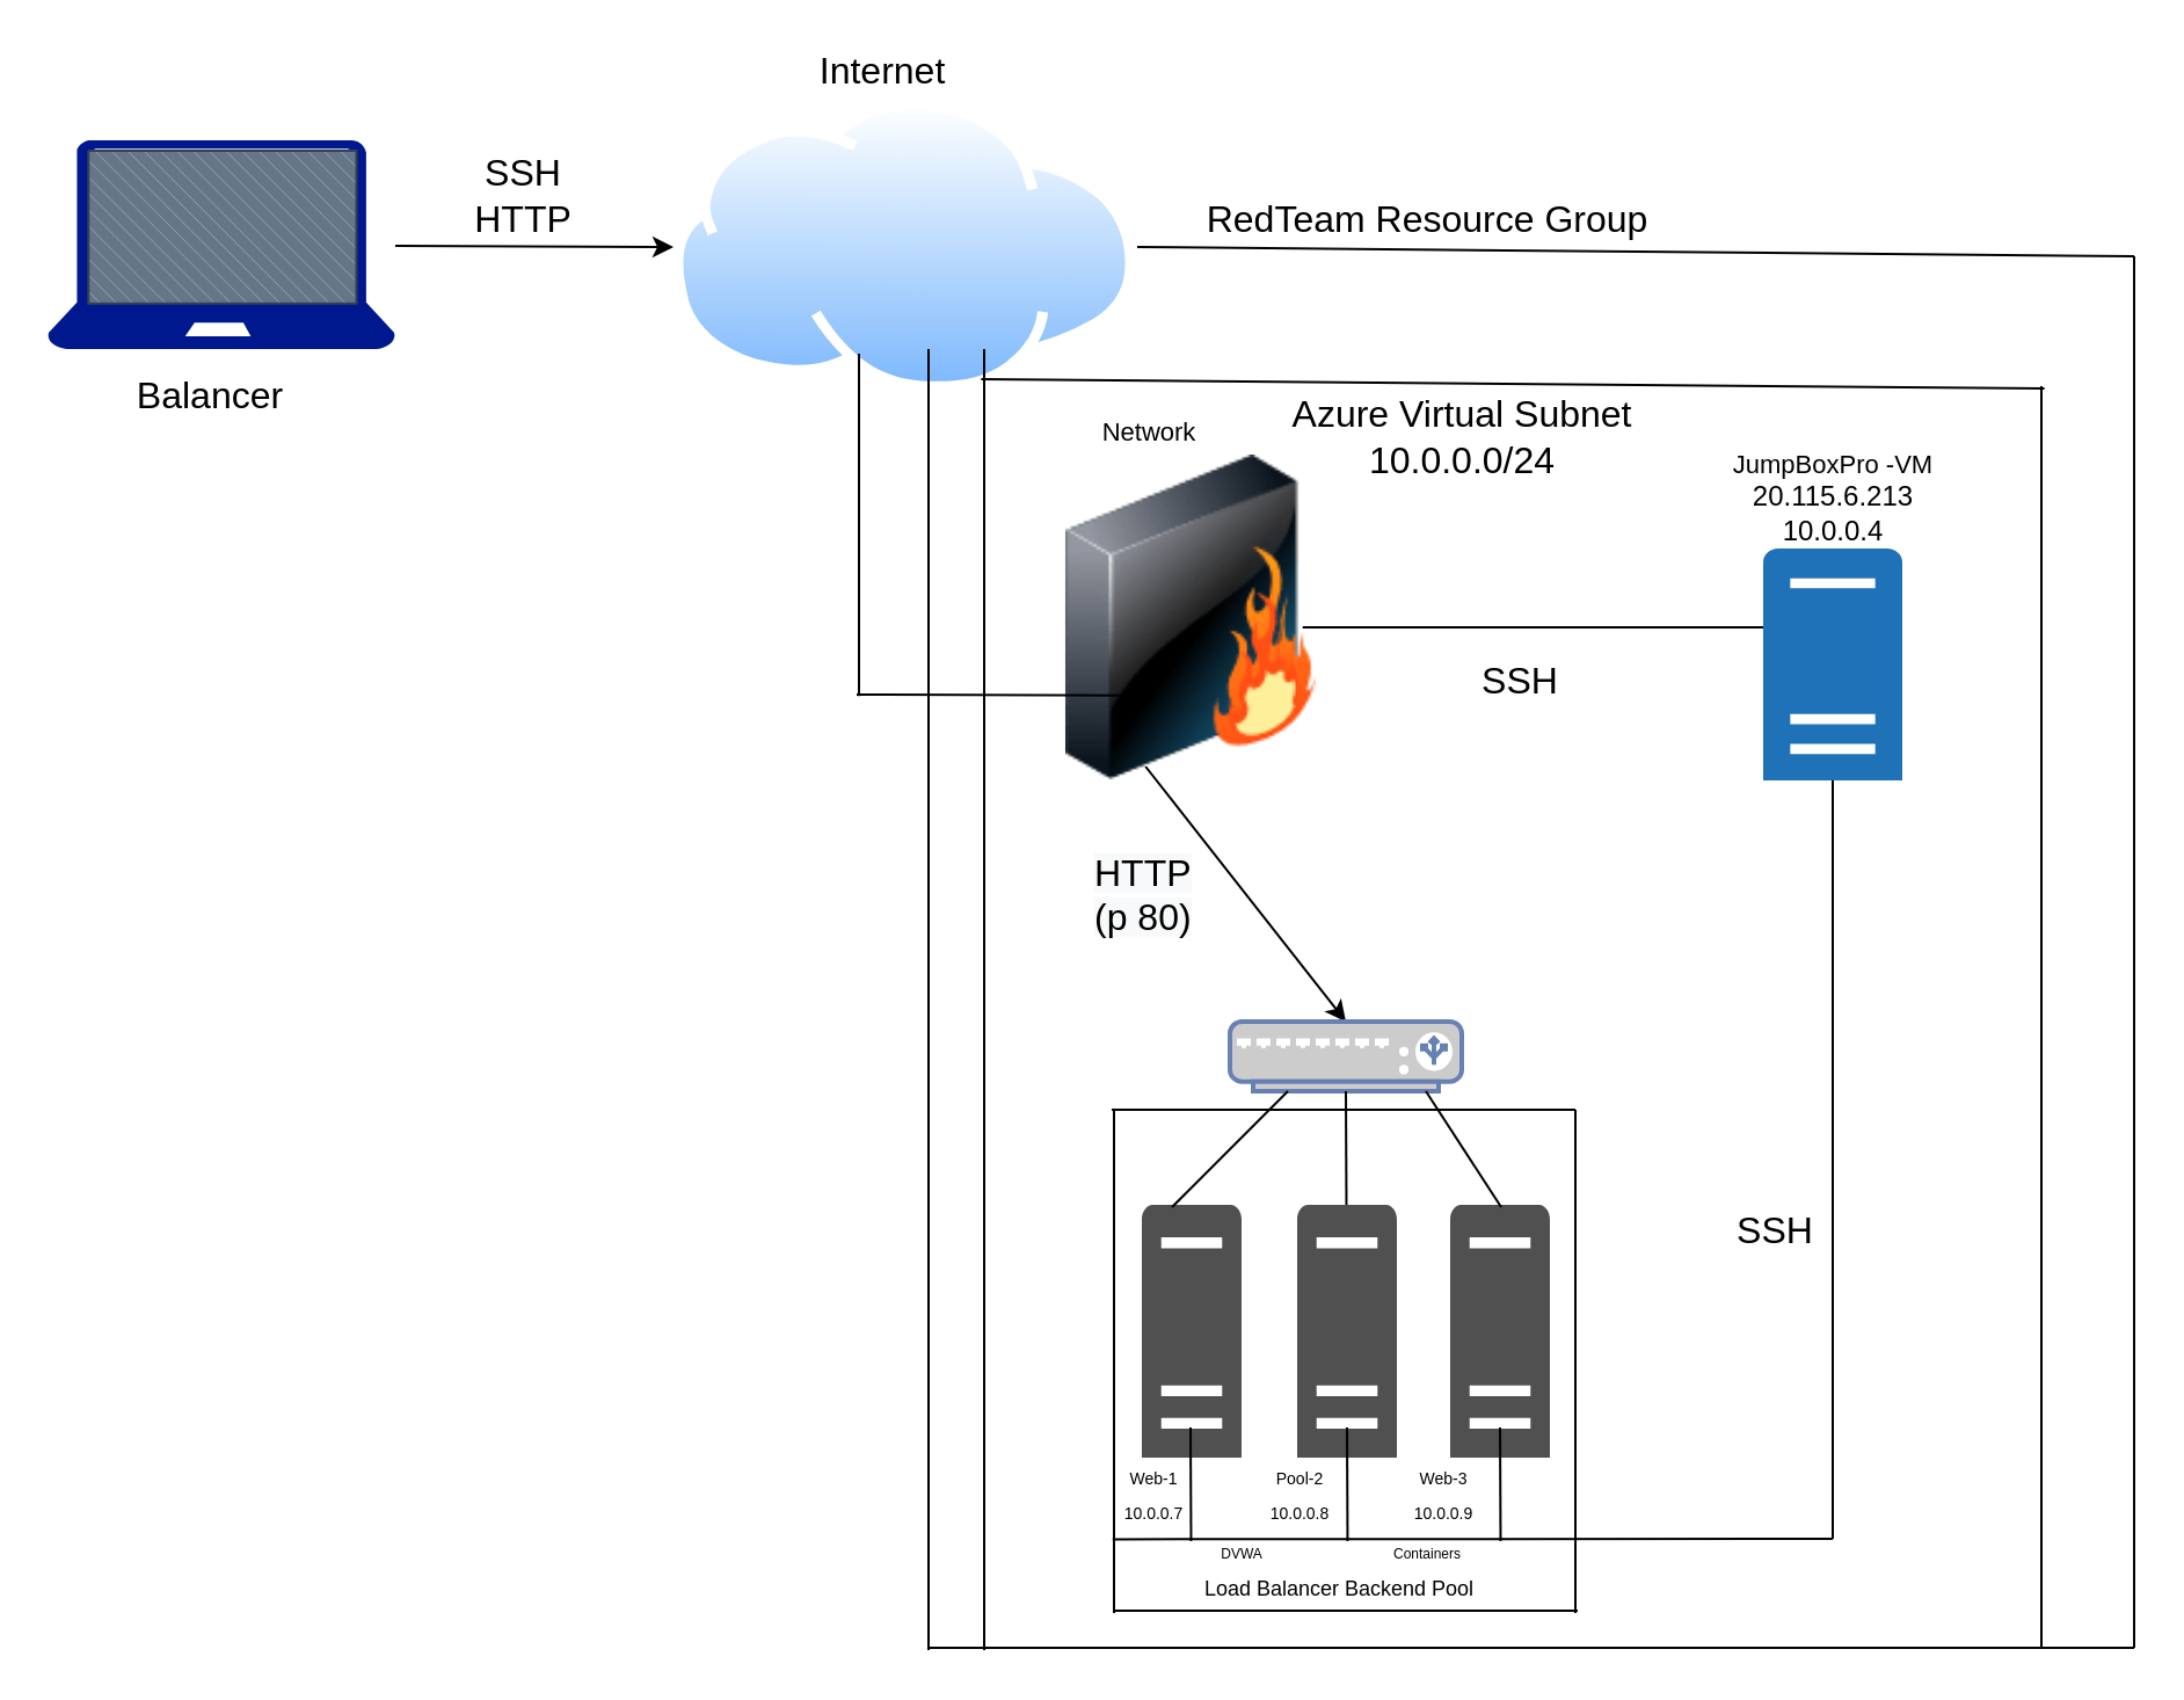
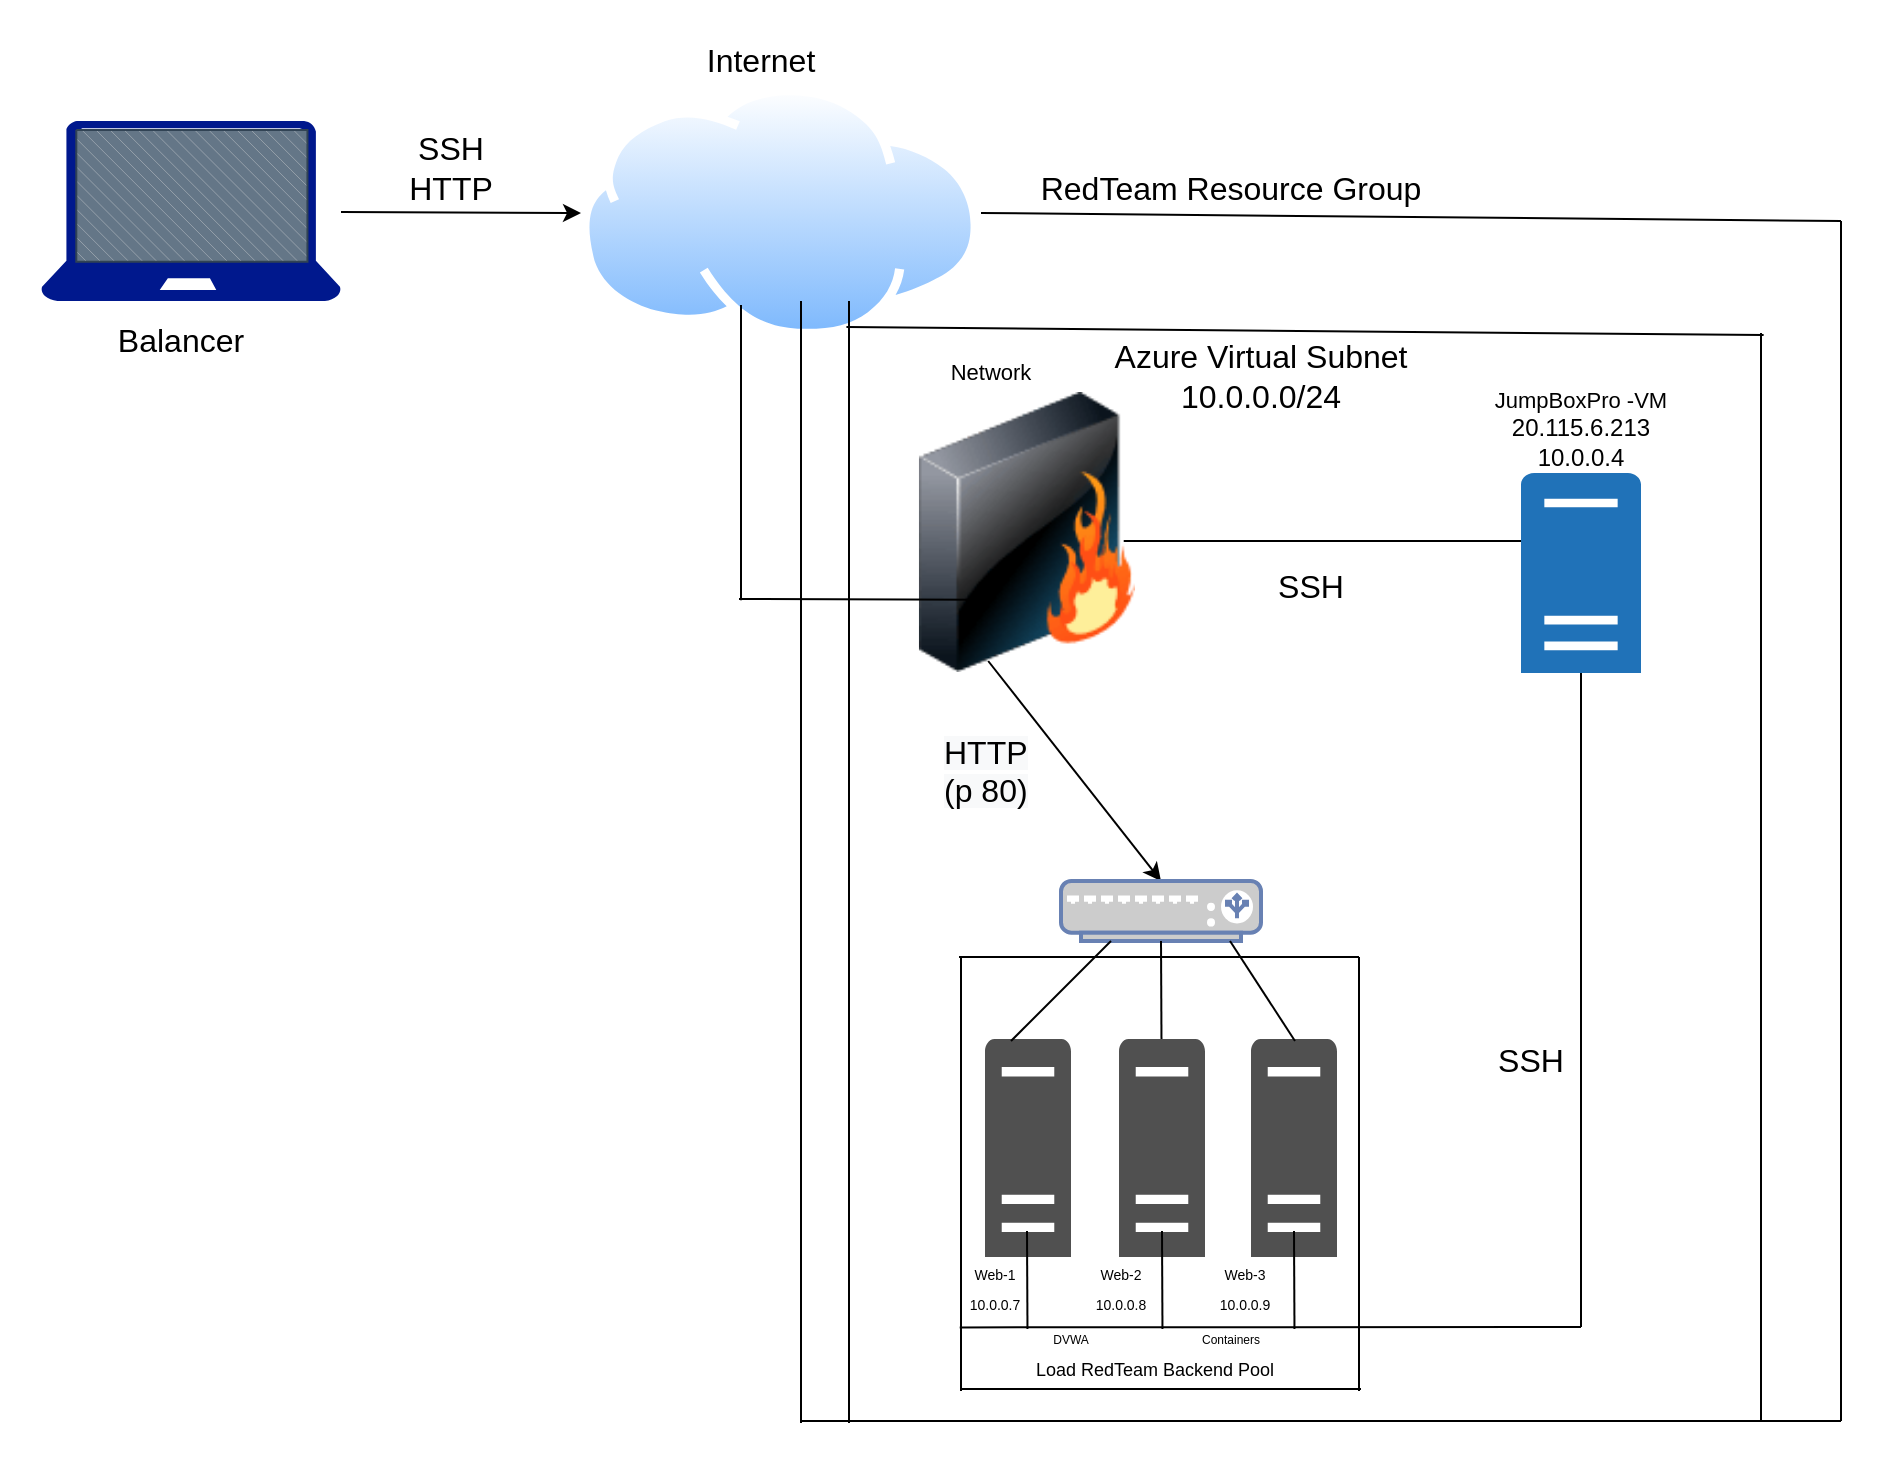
- <mxCell id="24" value="&lt;font style=&quot;font-size: 7px&quot;&gt;&lt;span&gt;Pool-2&lt;br&gt;&lt;/span&gt;10.0.0.8&lt;br&gt;&lt;/font&gt;" style="text;html=1;align=center;verticalAlign=middle;resizable=0;points=[];autosize=1;strokeColor=none;fillColor=none;" parent="1" vertex="1"><mxGeometry x="540" y="623" width="40" height="40" as="geometry" /></mxCell>
+ <mxCell id="24" value="&lt;font style=&quot;font-size: 7px&quot;&gt;&lt;span&gt;Web-2&lt;br&gt;&lt;/span&gt;10.0.0.8&lt;br&gt;&lt;/font&gt;" style="text;html=1;align=center;verticalAlign=middle;resizable=0;points=[];autosize=1;strokeColor=none;fillColor=none;" parent="1" vertex="1"><mxGeometry x="540" y="623" width="40" height="40" as="geometry" /></mxCell>
- <mxCell id="13" value="&lt;font&gt;&lt;font style=&quot;font-size: 9px&quot;&gt;Load Balancer Backend Pool&lt;/font&gt;&lt;br&gt;&lt;/font&gt;" style="text;html=1;align=center;verticalAlign=middle;resizable=0;points=[];autosize=1;strokeColor=none;fillColor=none;" parent="1" vertex="1"><mxGeometry x="512" y="674" width="130" height="20" as="geometry" /></mxCell>
+ <mxCell id="13" value="&lt;font&gt;&lt;font style=&quot;font-size: 9px&quot;&gt;Load RedTeam Backend Pool&lt;/font&gt;&lt;br&gt;&lt;/font&gt;" style="text;html=1;align=center;verticalAlign=middle;resizable=0;points=[];autosize=1;strokeColor=none;fillColor=none;" parent="1" vertex="1"><mxGeometry x="512" y="674" width="130" height="20" as="geometry" /></mxCell>
